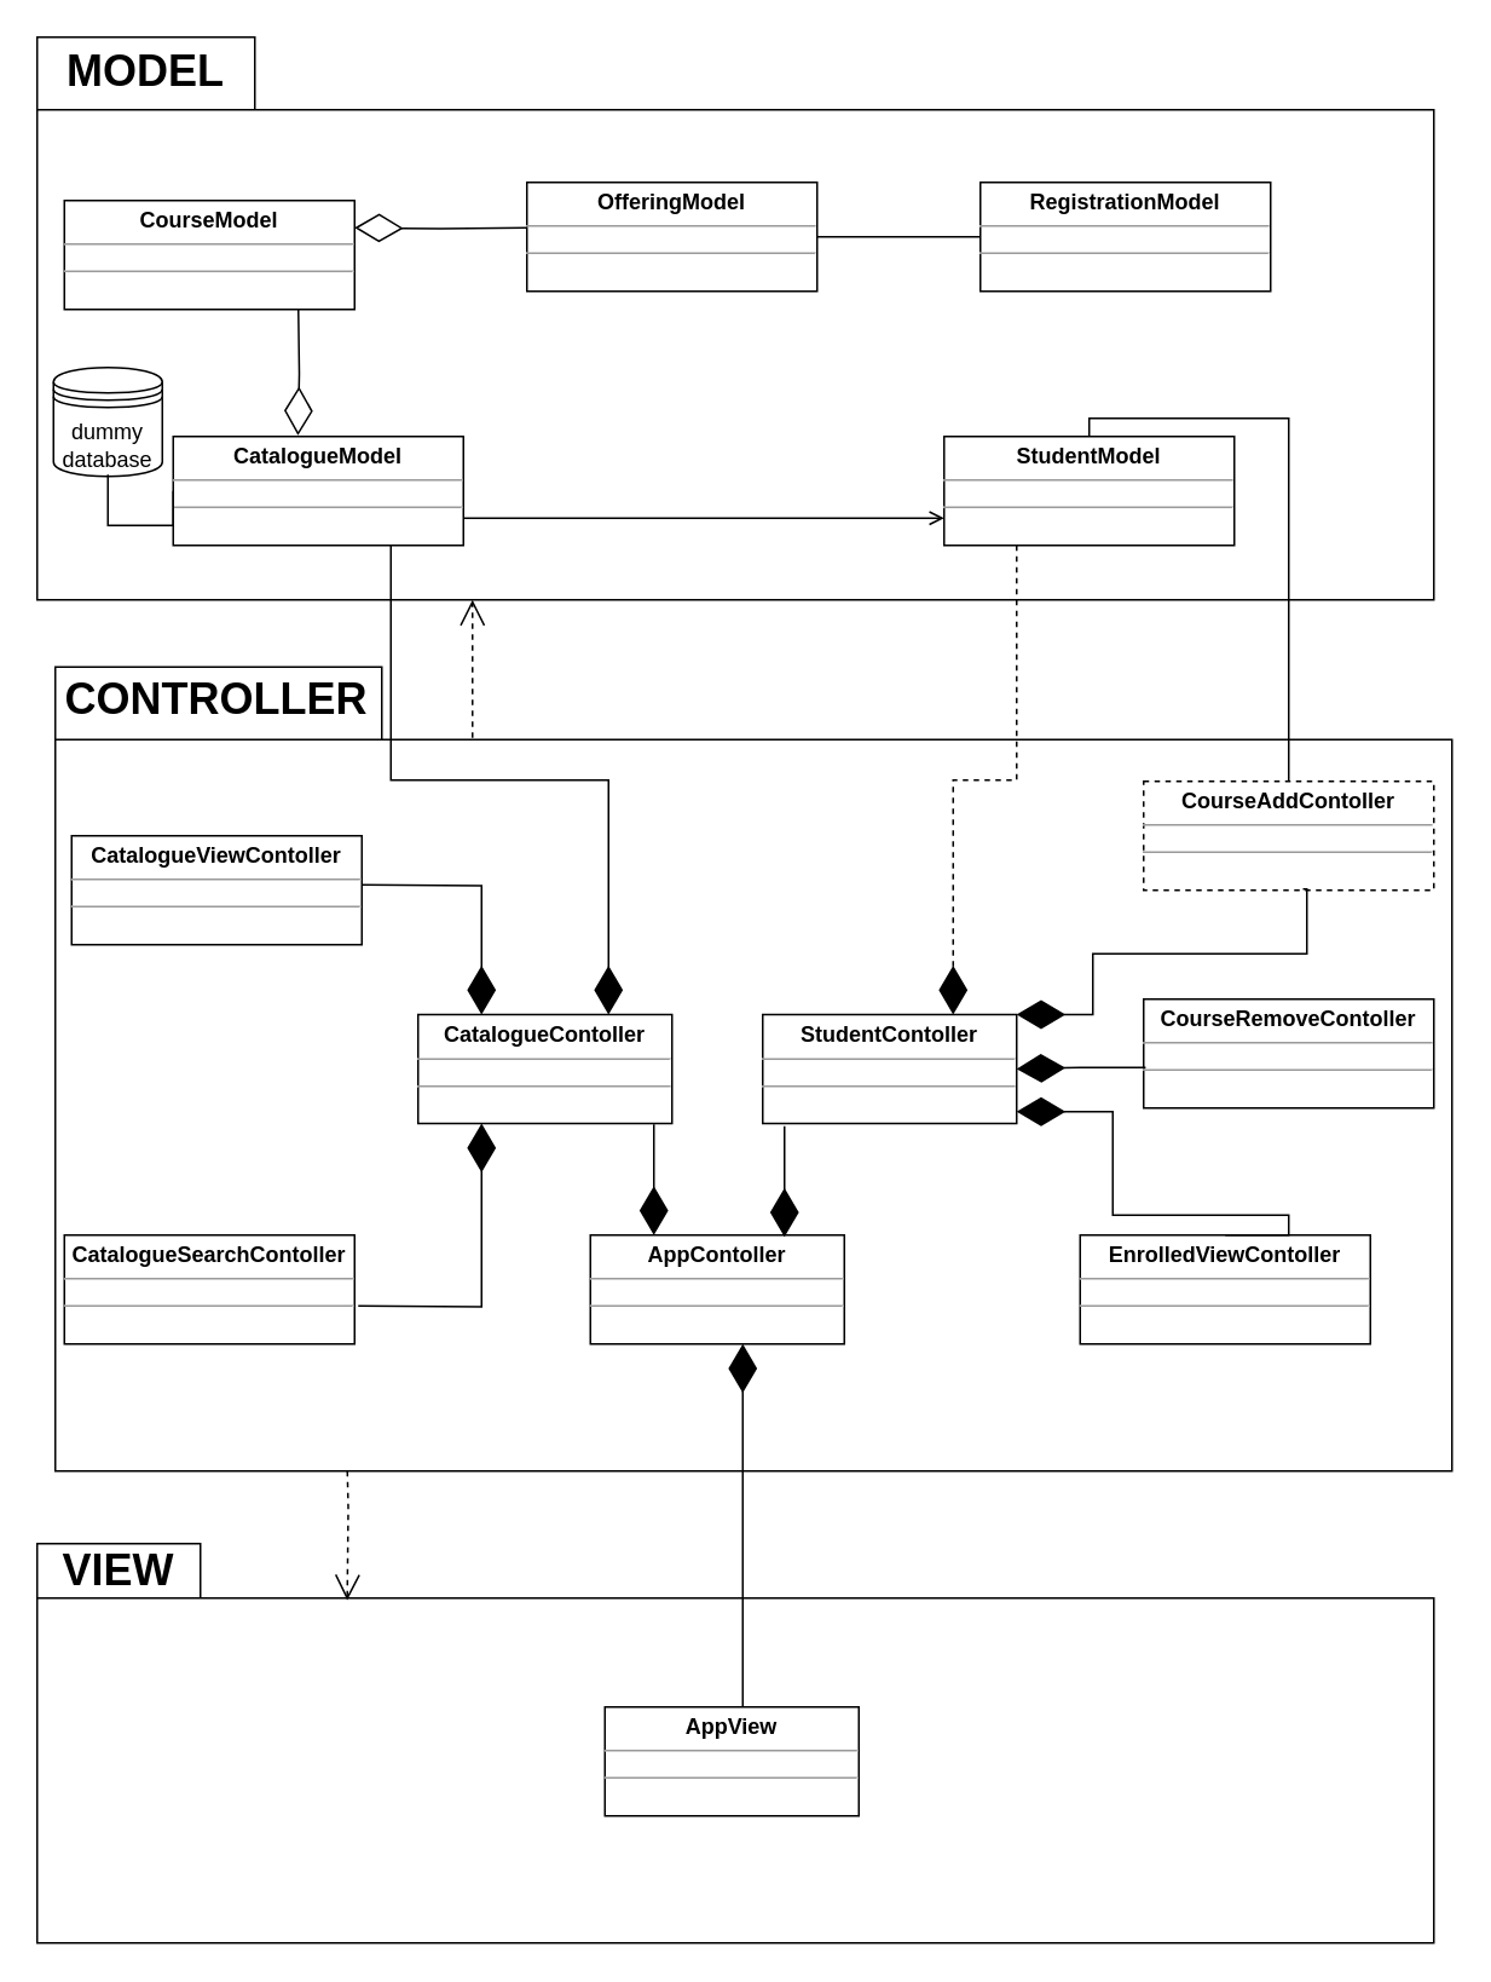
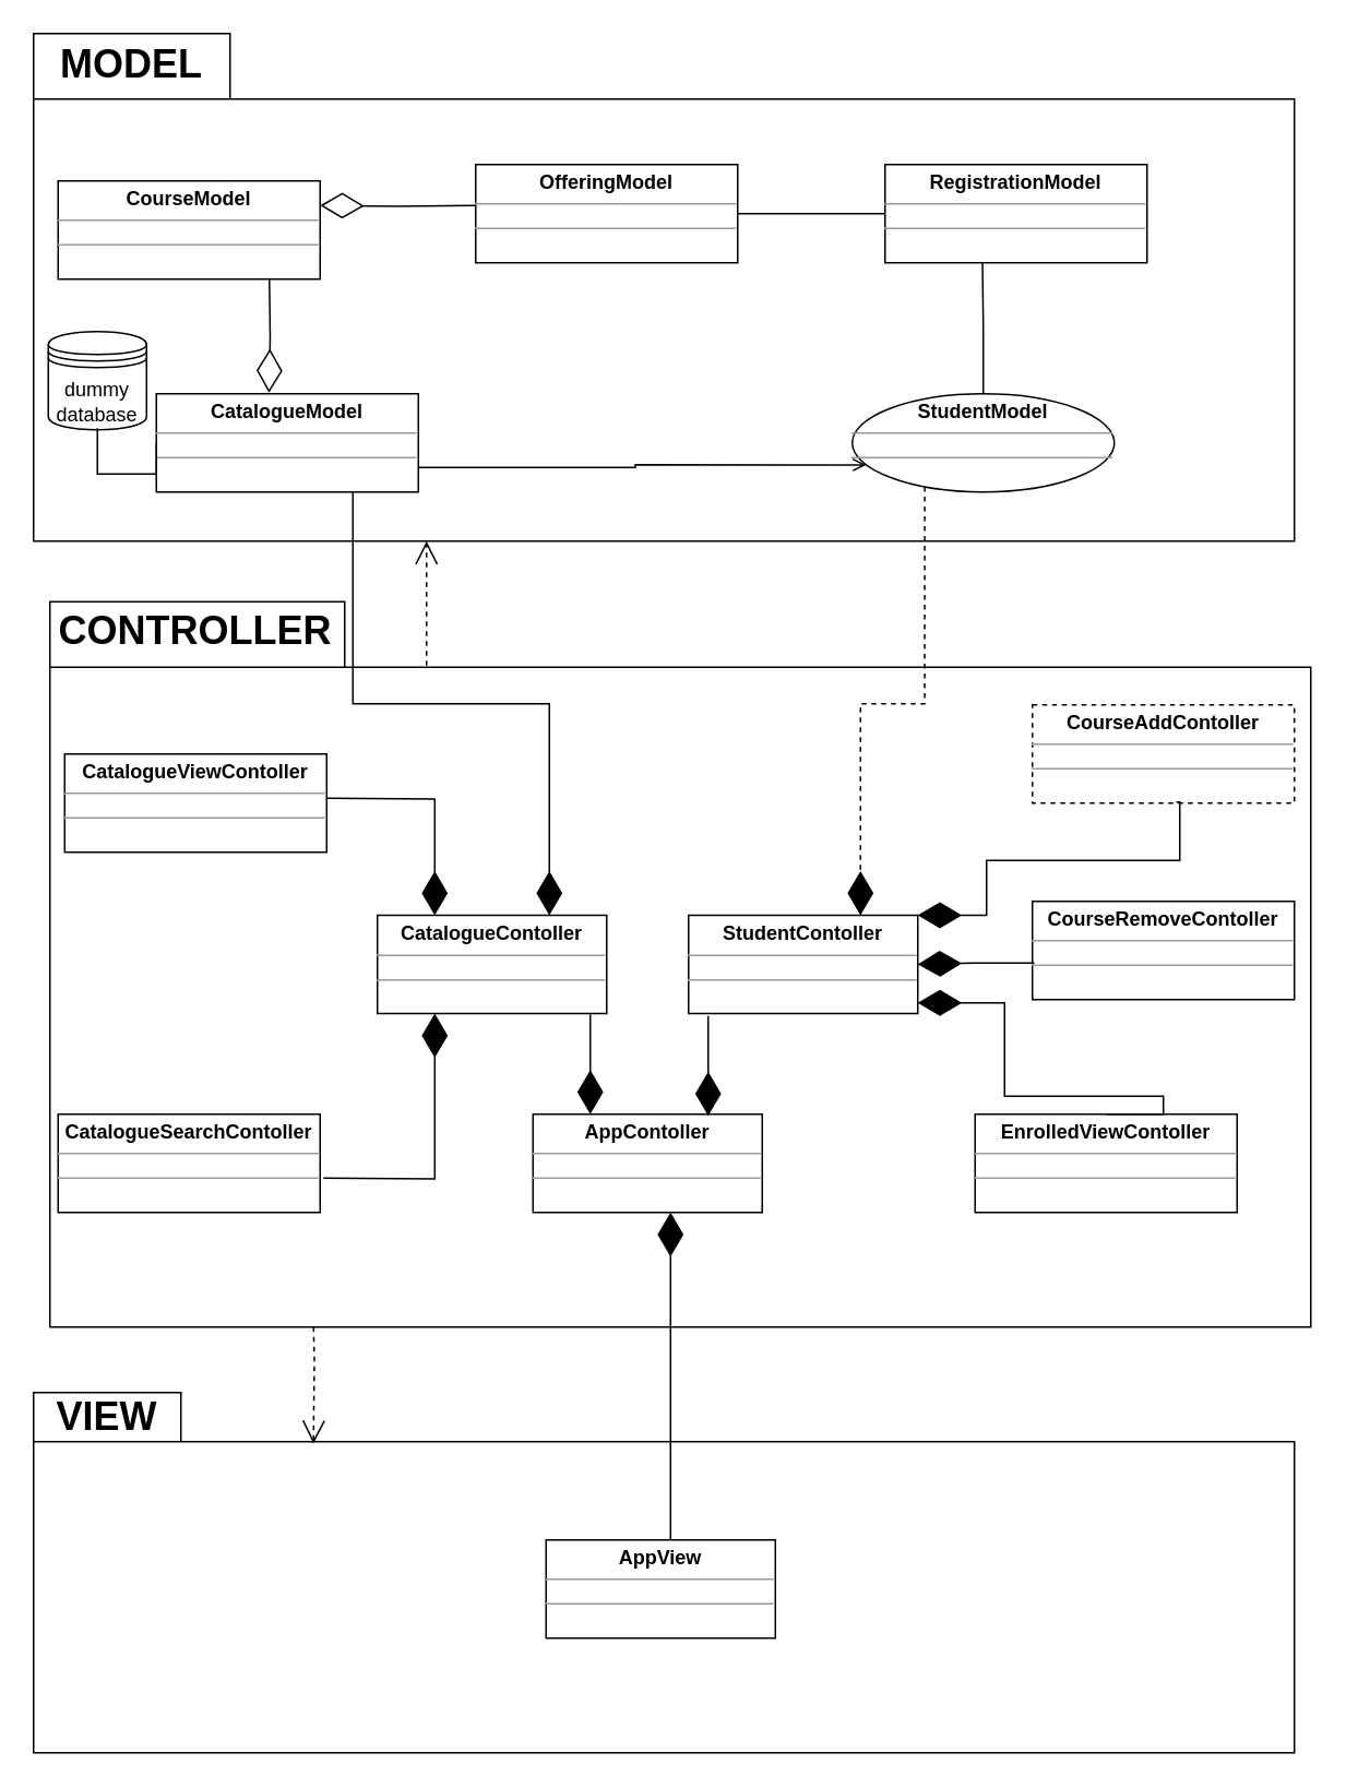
- <mxCell id="17" value="&lt;p style=&quot;margin: 0px ; margin-top: 4px ; text-align: center&quot;&gt;&lt;b&gt;StudentModel&lt;/b&gt;&lt;/p&gt;&lt;hr size=&quot;1&quot;&gt;&lt;div style=&quot;height: 2px&quot;&gt;&lt;/div&gt;&lt;hr size=&quot;1&quot;&gt;&lt;div style=&quot;height: 2px&quot;&gt;&lt;/div&gt;" style="verticalAlign=top;align=left;overflow=fill;fontSize=12;fontFamily=Helvetica;html=1;" parent="1" vertex="1"><mxGeometry x="520" y="240" width="160" height="60" as="geometry" /></mxCell>
+ <mxCell id="17" value="&lt;p style=&quot;margin: 0px ; margin-top: 4px ; text-align: center&quot;&gt;&lt;b&gt;StudentModel&lt;/b&gt;&lt;/p&gt;&lt;hr size=&quot;1&quot;&gt;&lt;div style=&quot;height: 2px&quot;&gt;&lt;/div&gt;&lt;hr size=&quot;1&quot;&gt;&lt;div style=&quot;height: 2px&quot;&gt;&lt;/div&gt;" style="ellipse;verticalAlign=top;align=left;overflow=fill;fontSize=12;fontFamily=Helvetica;html=1;" parent="1" vertex="1"><mxGeometry x="520" y="240" width="160" height="60" as="geometry" /></mxCell>
- <mxCell id="23" value="" style="endArrow=none;html=1;rounded=0;fontSize=24;edgeStyle=orthogonalEdgeStyle;exitX=0.5;exitY=0;exitDx=0;exitDy=0;" parent="1" source="17" target="14" edge="1"><mxGeometry width="50" height="50" relative="1" as="geometry"><mxPoint x="560" y="210" as="sourcePoint" /><mxPoint x="610" y="150" as="targetPoint" /></mxGeometry></mxCell>
+ <mxCell id="23" value="" style="endArrow=none;html=1;rounded=0;fontSize=24;edgeStyle=orthogonalEdgeStyle;exitX=0.5;exitY=0;exitDx=0;exitDy=0;entryX=0.372;entryY=1.003;entryDx=0;entryDy=0;entryPerimeter=0;" parent="1" source="17" target="20" edge="1"><mxGeometry width="50" height="50" relative="1" as="geometry"><mxPoint x="560" y="210" as="sourcePoint" /><mxPoint x="610" y="150" as="targetPoint" /></mxGeometry></mxCell>
